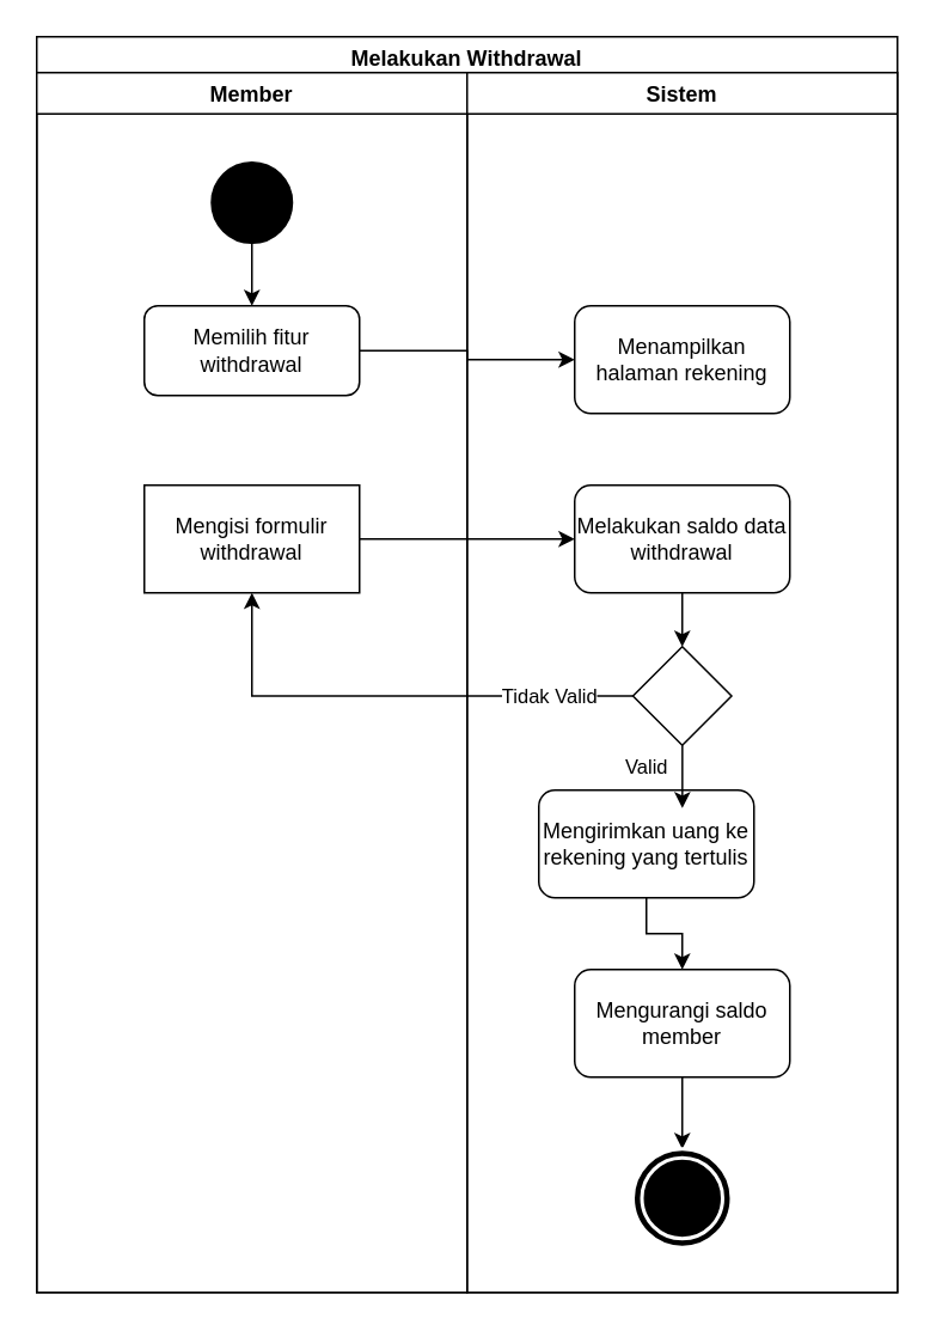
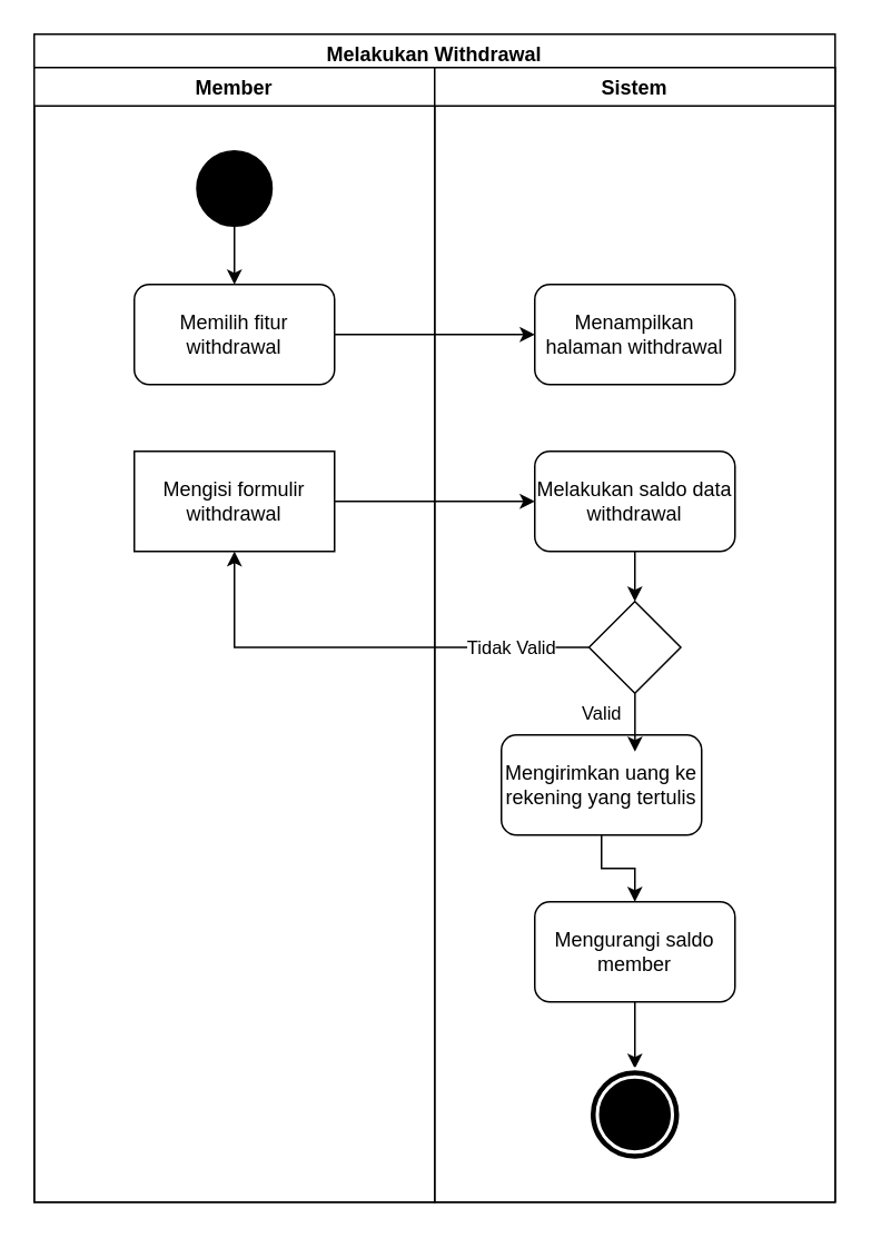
- <mxCell id="6" value="Memilih fitur withdrawal" style="rounded=1;whiteSpace=wrap;html=1;fillColor=none;" parent="3" vertex="1"><mxGeometry x="60" y="130" width="120" height="50" as="geometry" /></mxCell>
+ <mxCell id="6" value="Memilih fitur withdrawal" style="rounded=1;whiteSpace=wrap;html=1;fillColor=none;" parent="3" vertex="1"><mxGeometry x="60" y="130" width="120" height="60" as="geometry" /></mxCell>
- <mxCell id="9" value="Menampilkan halaman rekening" style="rounded=1;whiteSpace=wrap;html=1;fillColor=none;" parent="8" vertex="1"><mxGeometry x="60" y="130" width="120" height="60" as="geometry" /></mxCell>
+ <mxCell id="9" value="Menampilkan halaman withdrawal" style="rounded=1;whiteSpace=wrap;html=1;fillColor=none;" parent="8" vertex="1"><mxGeometry x="60" y="130" width="120" height="60" as="geometry" /></mxCell>
